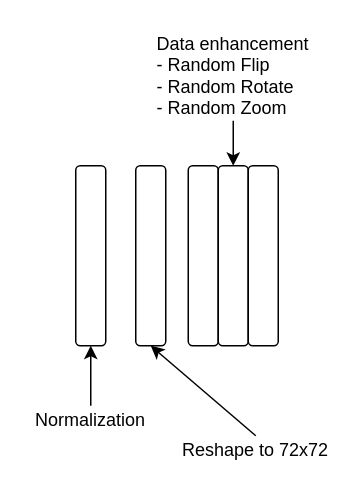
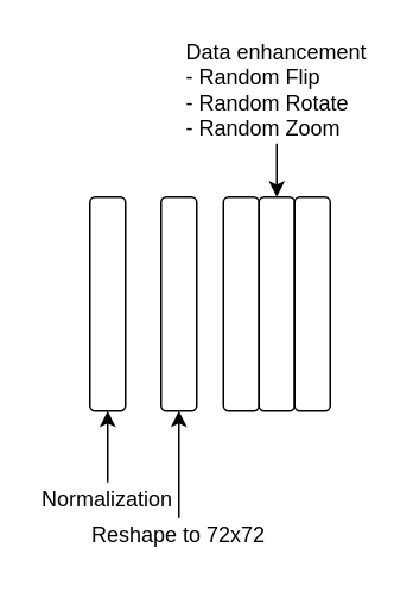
- <mxCell id="6" value="Reshape to 72x72" style="rounded=0;whiteSpace=wrap;html=1;fillColor=none;strokeColor=none;" vertex="1" parent="1"><mxGeometry x="115" y="290" width="110" height="20" as="geometry" /></mxCell>
+ <mxCell id="6" value="Reshape to 72x72" style="rounded=0;whiteSpace=wrap;html=1;fillColor=none;strokeColor=none;" vertex="1" parent="1"><mxGeometry x="45" y="290" width="110" height="20" as="geometry" /></mxCell>
